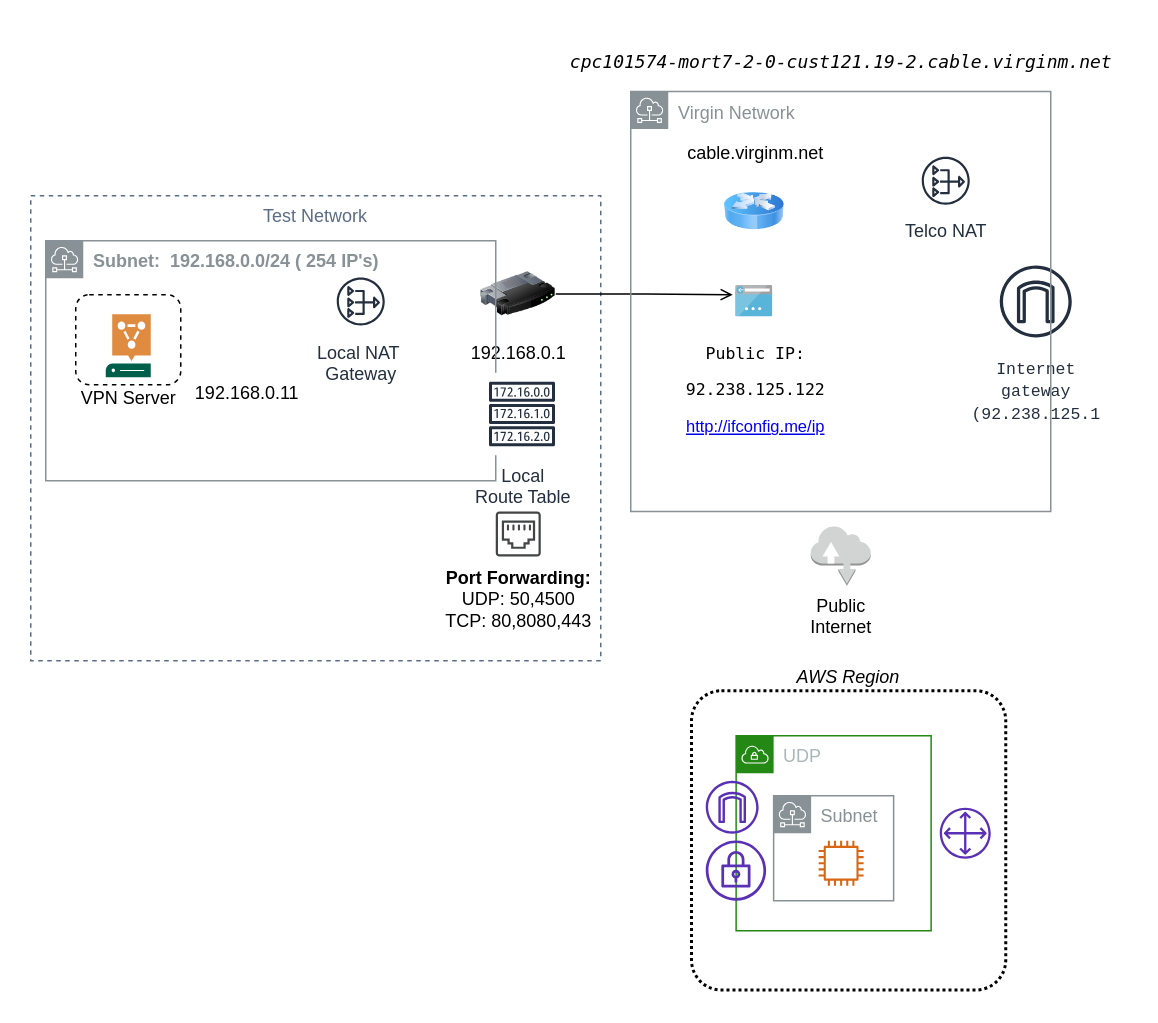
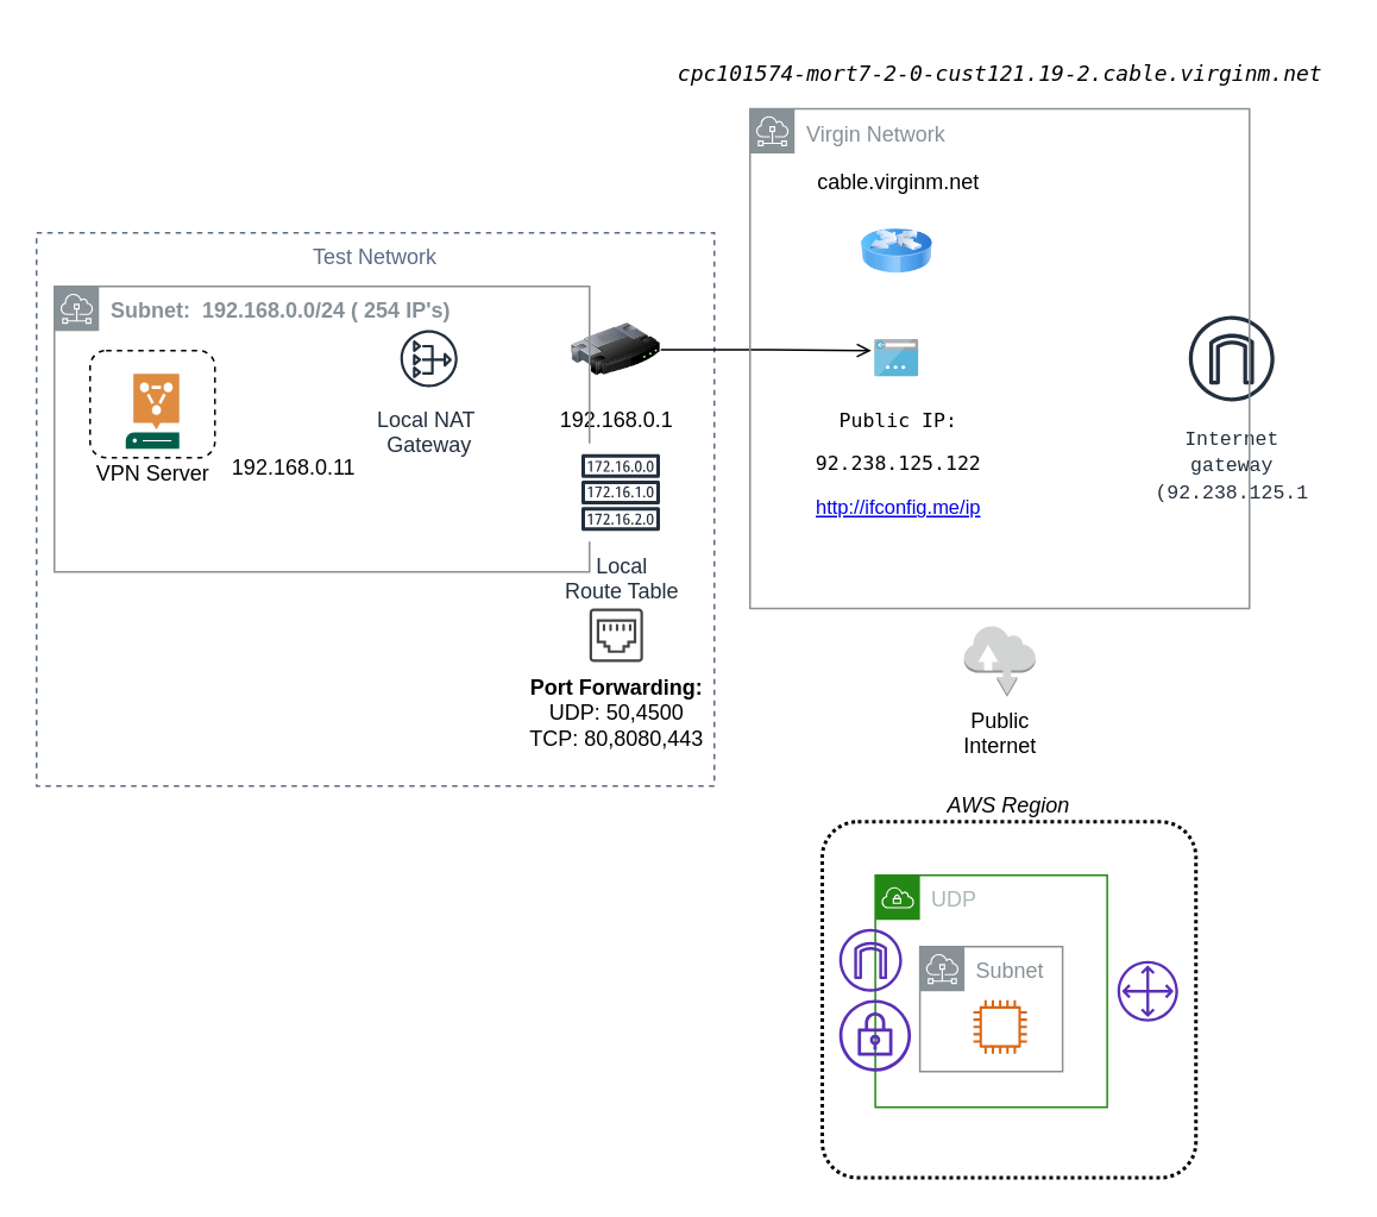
- <mxCell id="14" value="Telco NAT" style="outlineConnect=0;fontColor=#232F3E;gradientColor=none;strokeColor=#232F3E;fillColor=#ffffff;dashed=0;verticalLabelPosition=bottom;verticalAlign=top;align=center;html=1;fontSize=12;fontStyle=0;aspect=fixed;shape=mxgraph.aws4.resourceIcon;resIcon=mxgraph.aws4.nat_gateway;" vertex="1" parent="1"><mxGeometry x="610" y="100" width="40" height="40" as="geometry" /></mxCell>
